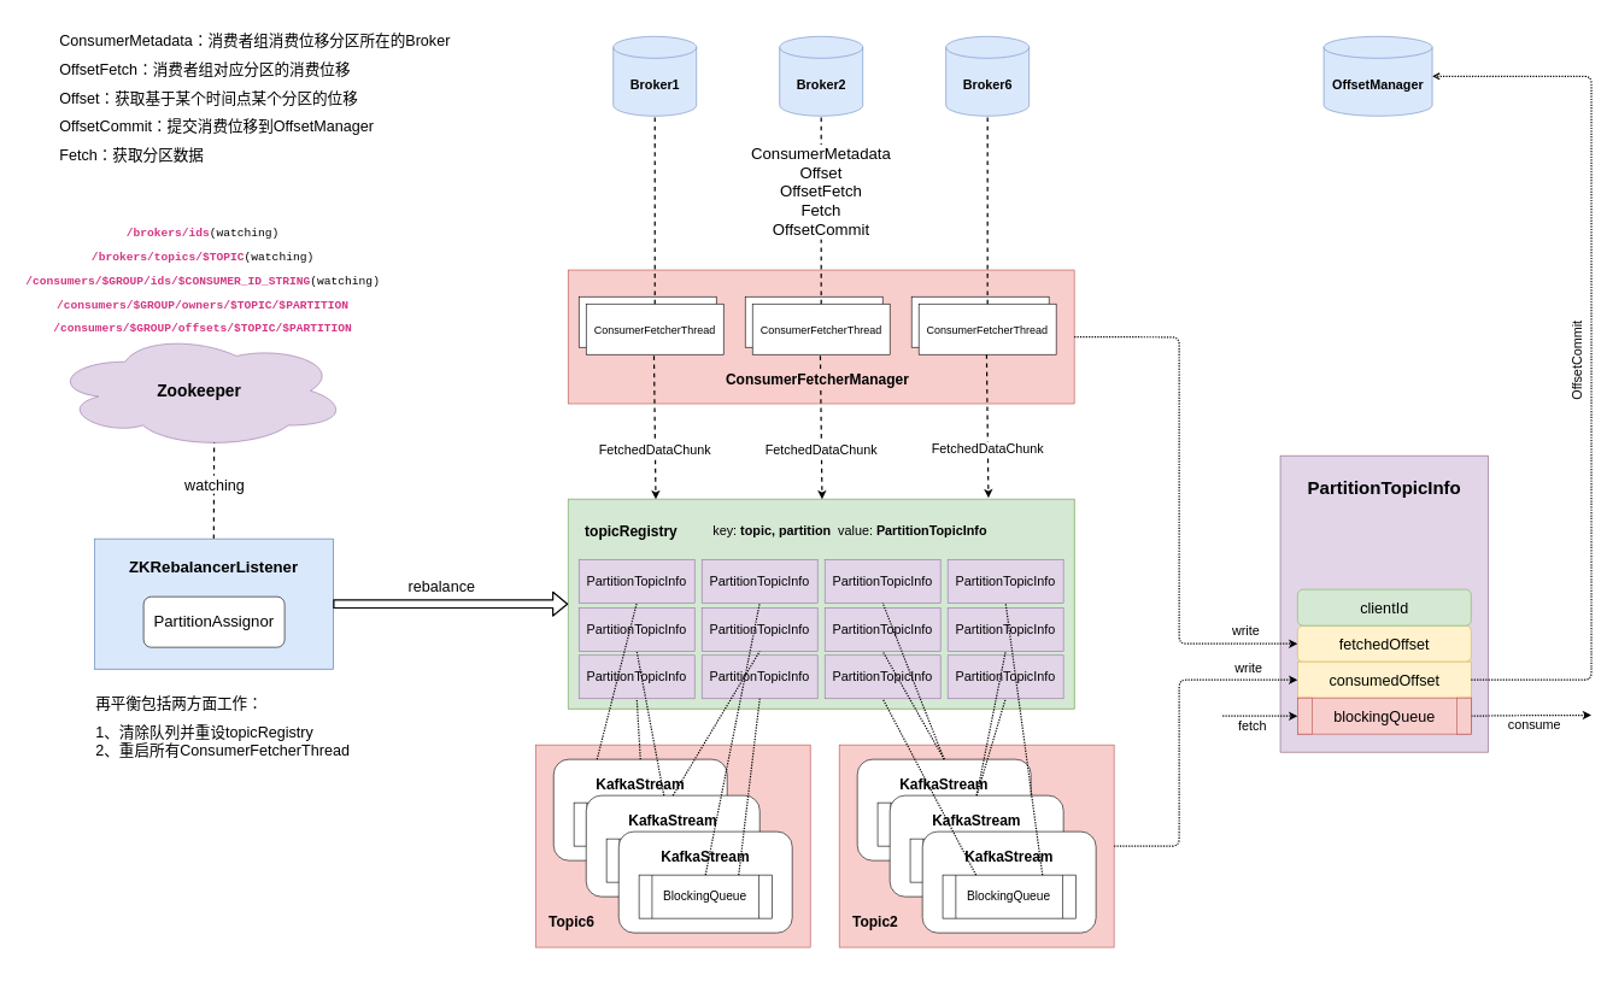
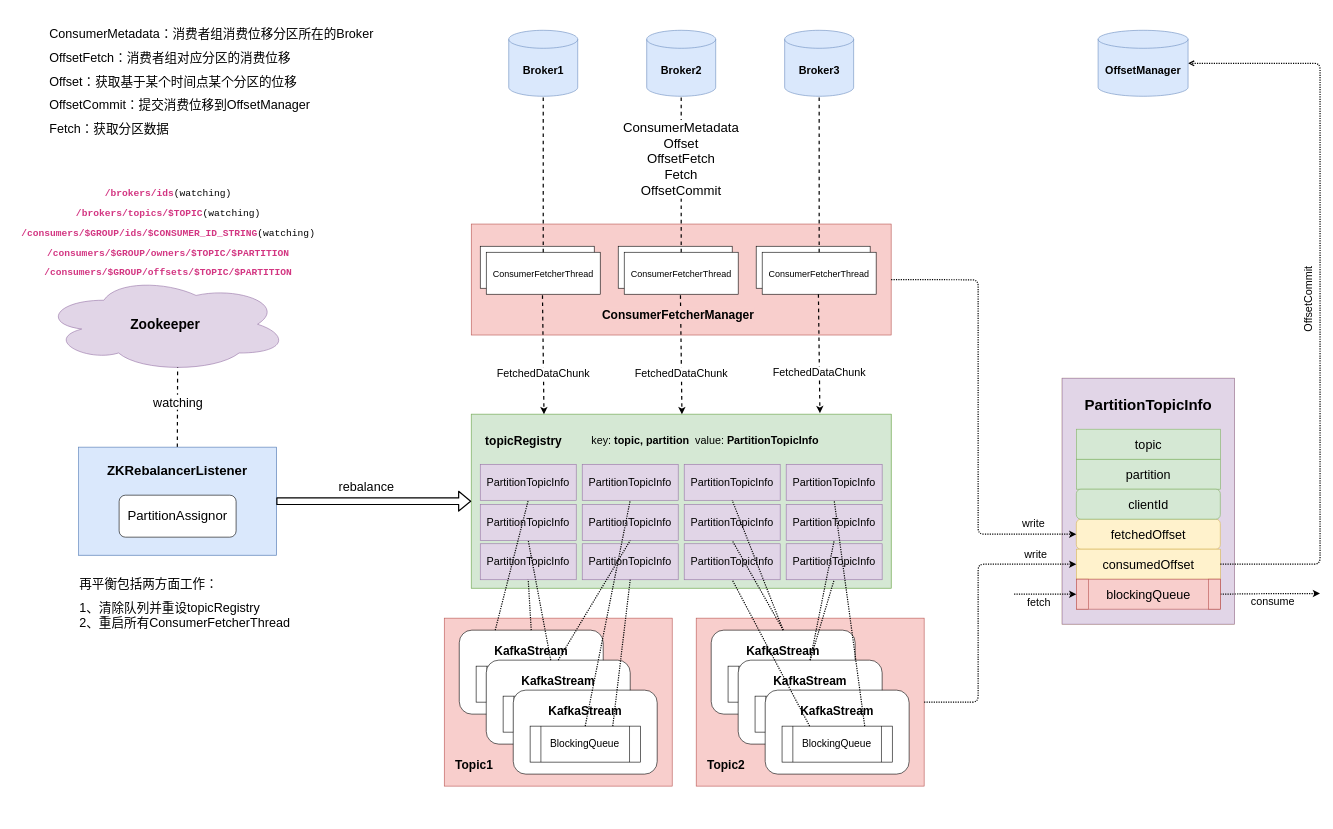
- <mxCell id="4" value="Broker6" style="shape=cylinder3;whiteSpace=wrap;html=1;boundedLbl=1;backgroundOutline=1;size=15;fontSize=18;fontStyle=1;fillColor=#dae8fc;strokeColor=#6c8ebf;" vertex="1" parent="1"><mxGeometry x="1307.5" y="50" width="115" height="110" as="geometry" /></mxCell>
+ <mxCell id="4" value="Broker3" style="shape=cylinder3;whiteSpace=wrap;html=1;boundedLbl=1;backgroundOutline=1;size=15;fontSize=18;fontStyle=1;fillColor=#dae8fc;strokeColor=#6c8ebf;" vertex="1" parent="1"><mxGeometry x="1307.5" y="50" width="115" height="110" as="geometry" /></mxCell>
+ <mxCell id="98" value="topic" style="rounded=0;whiteSpace=wrap;html=1;labelBackgroundColor=none;sketch=0;fontSize=21;align=center;fillColor=#d5e8d4;strokeColor=#82b366;" vertex="1" parent="93"><mxGeometry x="23.75" y="85" width="240" height="50" as="geometry" /></mxCell>
+ <mxCell id="97" value="partition" style="rounded=0;whiteSpace=wrap;html=1;labelBackgroundColor=none;sketch=0;fontSize=21;align=center;fillColor=#d5e8d4;strokeColor=#82b366;" vertex="1" parent="93"><mxGeometry x="23.75" y="135" width="240" height="50" as="geometry" /></mxCell>
- <mxCell id="39" value="&lt;font style=&quot;font-size: 20px&quot;&gt;&lt;b&gt;Topic6&lt;/b&gt;&lt;/font&gt;" style="text;html=1;strokeColor=none;fillColor=none;align=center;verticalAlign=middle;whiteSpace=wrap;rounded=0;fontSize=18;" vertex="1" parent="37"><mxGeometry x="10" y="230" width="80" height="30" as="geometry" /></mxCell>
+ <mxCell id="39" value="&lt;font style=&quot;font-size: 20px&quot;&gt;&lt;b&gt;Topic1&lt;/b&gt;&lt;/font&gt;" style="text;html=1;strokeColor=none;fillColor=none;align=center;verticalAlign=middle;whiteSpace=wrap;rounded=0;fontSize=18;" vertex="1" parent="37"><mxGeometry x="10" y="230" width="80" height="30" as="geometry" /></mxCell>
